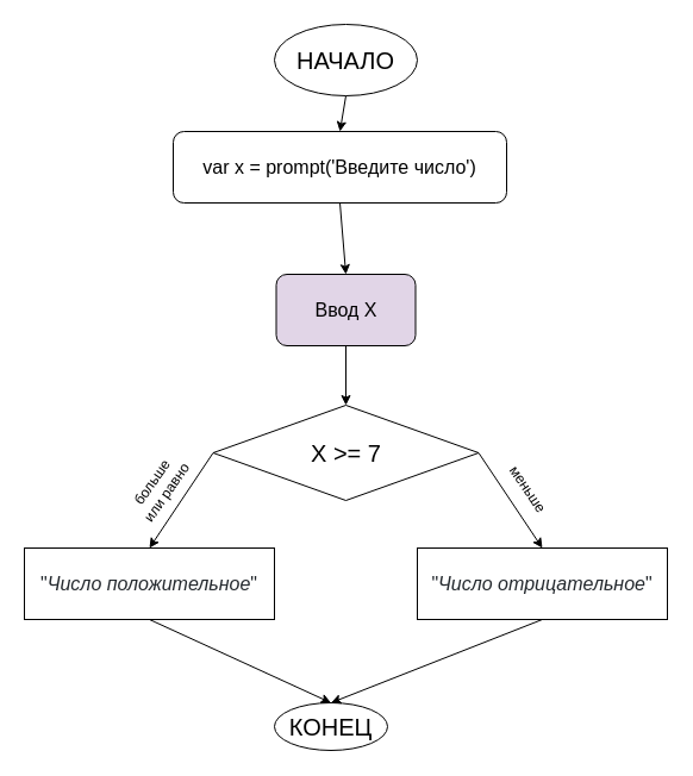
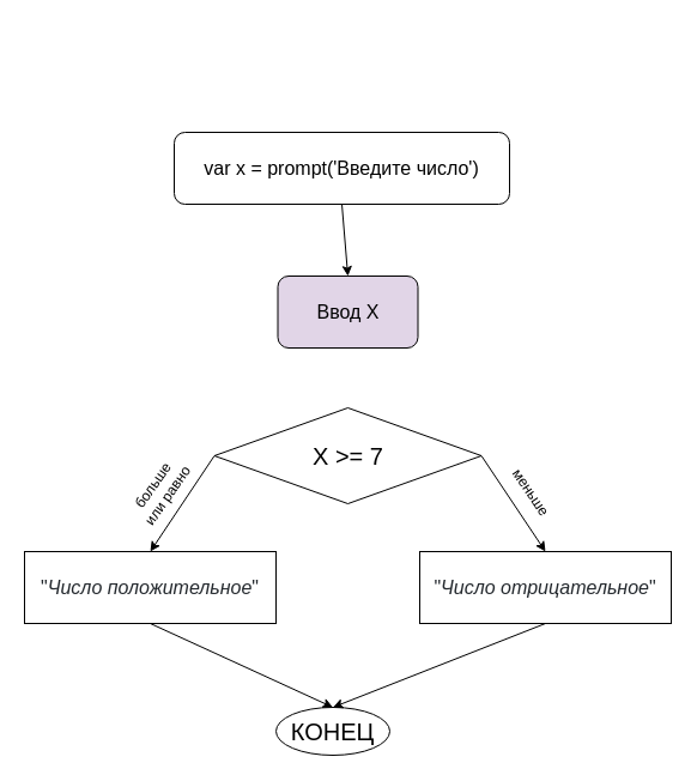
- <mxCell id="2" value="&lt;font style=&quot;font-size: 20px&quot;&gt;&lt;font style=&quot;font-size: 20px&quot;&gt;НАЧАЛ&lt;/font&gt;О&lt;/font&gt;" style="ellipse;whiteSpace=wrap;html=1;" vertex="1" parent="1"><mxGeometry x="230" y="20" width="120" height="60" as="geometry" /></mxCell>
- <mxCell id="4" value="" style="endArrow=classic;html=1;exitX=0.5;exitY=1;exitDx=0;exitDy=0;entryX=0.5;entryY=0;entryDx=0;entryDy=0;" edge="1" parent="1" source="2" target="3"><mxGeometry width="50" height="50" relative="1" as="geometry"><mxPoint x="227" y="260" as="sourcePoint" /><mxPoint x="277" y="210" as="targetPoint" /></mxGeometry></mxCell>
- <mxCell id="17" value="" style="endArrow=classic;html=1;entryX=0.5;entryY=0;entryDx=0;entryDy=0;exitX=0.5;exitY=1;exitDx=0;exitDy=0;" edge="1" parent="1" source="16" target="5"><mxGeometry width="50" height="50" relative="1" as="geometry"><mxPoint x="337" y="320" as="sourcePoint" /><mxPoint x="290" y="360" as="targetPoint" /></mxGeometry></mxCell>
